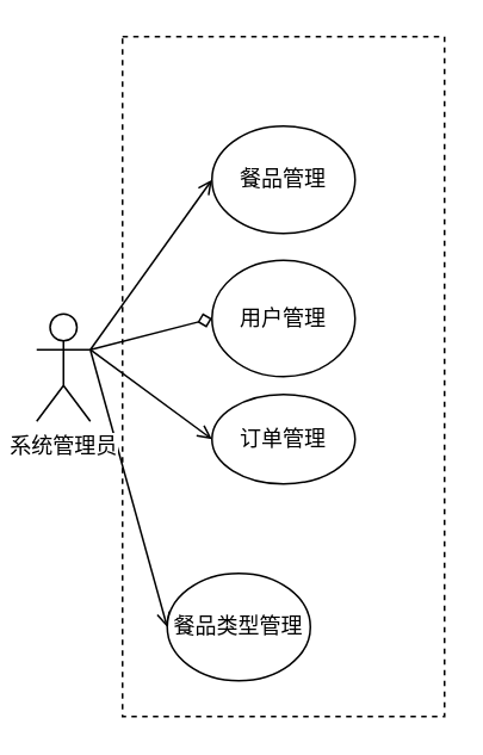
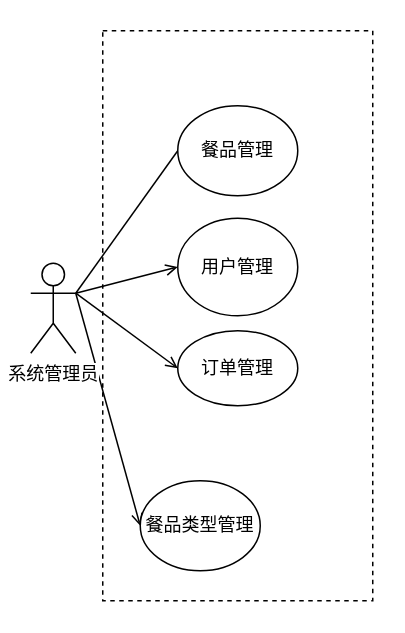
- <mxCell id="3" style="rounded=0;orthogonalLoop=1;jettySize=auto;html=1;exitX=1;exitY=0.333;exitDx=0;exitDy=0;exitPerimeter=0;entryX=0;entryY=0.5;entryDx=0;entryDy=0;endArrow=open;endFill=0;" edge="1" parent="1" source="7" target="11"><mxGeometry relative="1" as="geometry" /></mxCell>
+ <mxCell id="3" style="rounded=0;orthogonalLoop=1;jettySize=auto;html=1;exitX=1;exitY=0.333;exitDx=0;exitDy=0;exitPerimeter=0;entryX=0;entryY=0.5;entryDx=0;entryDy=0;endArrow=none;endFill=0;" edge="1" parent="1" source="7" target="11"><mxGeometry relative="1" as="geometry" /></mxCell>
- <mxCell id="4" style="edgeStyle=none;rounded=0;orthogonalLoop=1;jettySize=auto;html=1;exitX=1;exitY=0.333;exitDx=0;exitDy=0;exitPerimeter=0;entryX=0;entryY=0.5;entryDx=0;entryDy=0;endArrow=diamond;endFill=0;" edge="1" parent="1" source="7" target="10"><mxGeometry relative="1" as="geometry" /></mxCell>
+ <mxCell id="4" style="edgeStyle=none;rounded=0;orthogonalLoop=1;jettySize=auto;html=1;exitX=1;exitY=0.333;exitDx=0;exitDy=0;exitPerimeter=0;entryX=0;entryY=0.5;entryDx=0;entryDy=0;endArrow=open;endFill=0;" edge="1" parent="1" source="7" target="10"><mxGeometry relative="1" as="geometry" /></mxCell>
